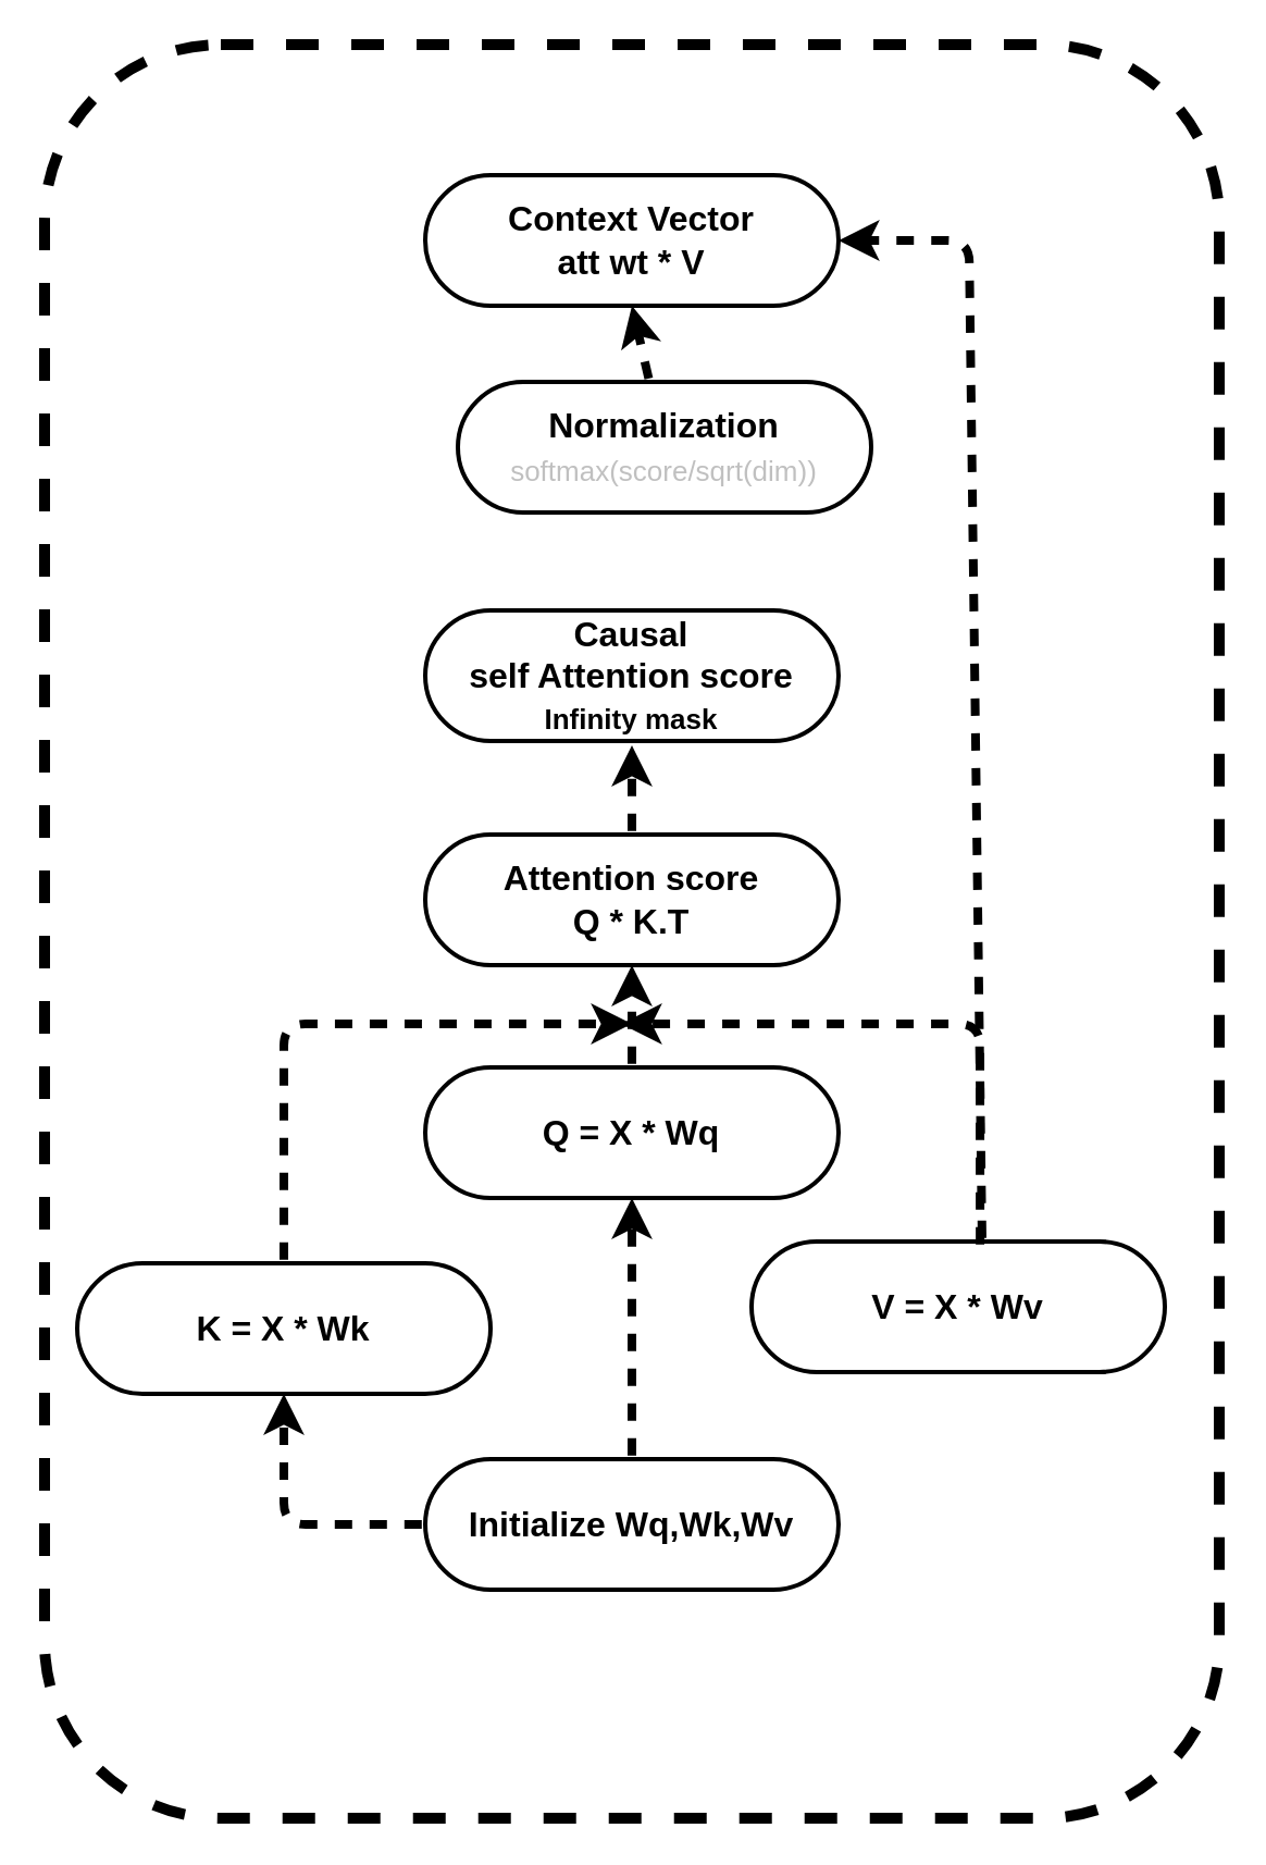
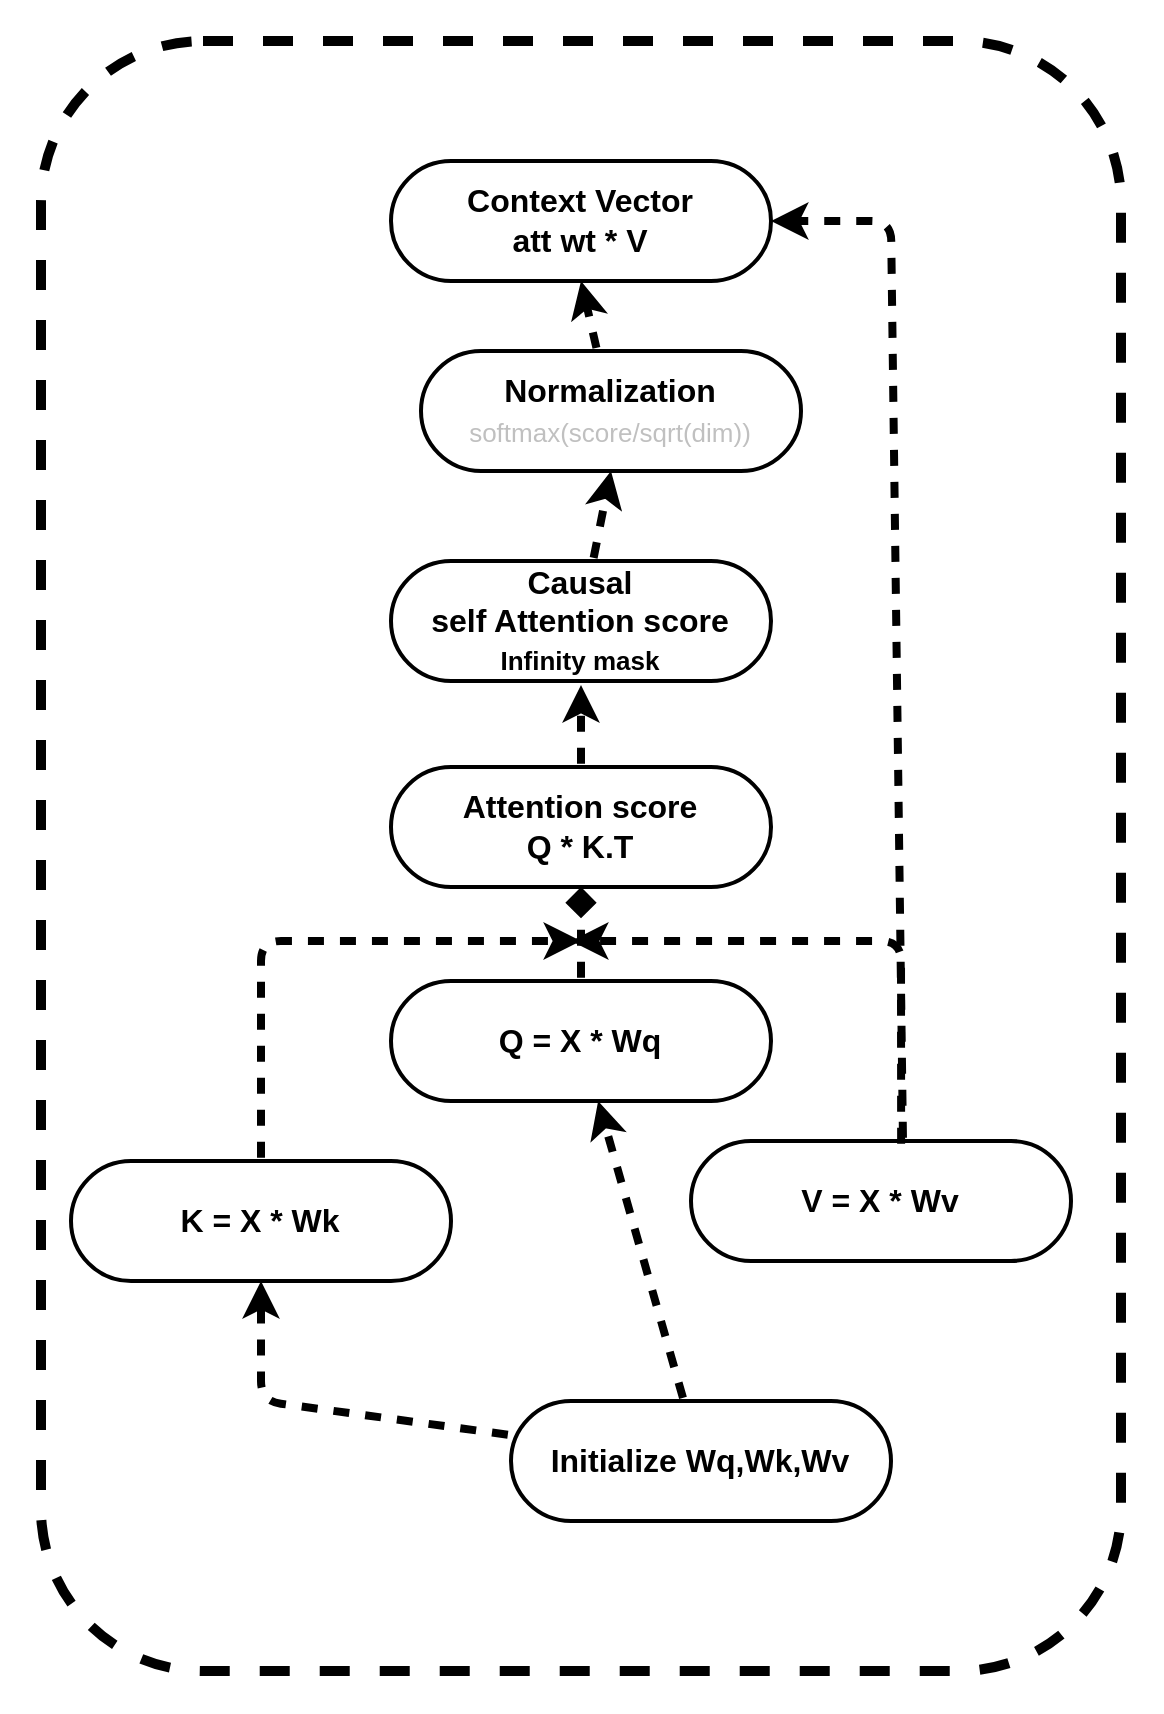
+ <mxCell id="20" style="edgeStyle=none;html=1;entryX=0.5;entryY=0.5;entryDx=0;entryDy=30;entryPerimeter=0;flowAnimation=1;strokeWidth=4;" edge="1" parent="1" source="15" target="16"><mxGeometry relative="1" as="geometry" /></mxCell>
- <mxCell id="5" value="" style="edgeStyle=none;html=1;flowAnimation=1;strokeWidth=4;" edge="1" parent="1" source="6" target="8"><mxGeometry relative="1" as="geometry" /></mxCell>
+ <mxCell id="5" value="" style="edgeStyle=none;html=1;flowAnimation=1;strokeWidth=4;endArrow=diamond;" edge="1" parent="1" source="6" target="8"><mxGeometry relative="1" as="geometry" /></mxCell>
- <mxCell id="4" value="Initialize Wq,Wk,Wv" style="html=1;dashed=0;whiteSpace=wrap;shape=mxgraph.dfd.start;fontSize=16;fontStyle=1;strokeWidth=2;" vertex="1" parent="1"><mxGeometry x="195" y="670" width="190" height="60" as="geometry" /></mxCell>
+ <mxCell id="4" value="Initialize Wq,Wk,Wv" style="html=1;dashed=0;whiteSpace=wrap;shape=mxgraph.dfd.start;fontSize=16;fontStyle=1;strokeWidth=2;" vertex="1" parent="1"><mxGeometry x="255" y="700" width="190" height="60" as="geometry" /></mxCell>
